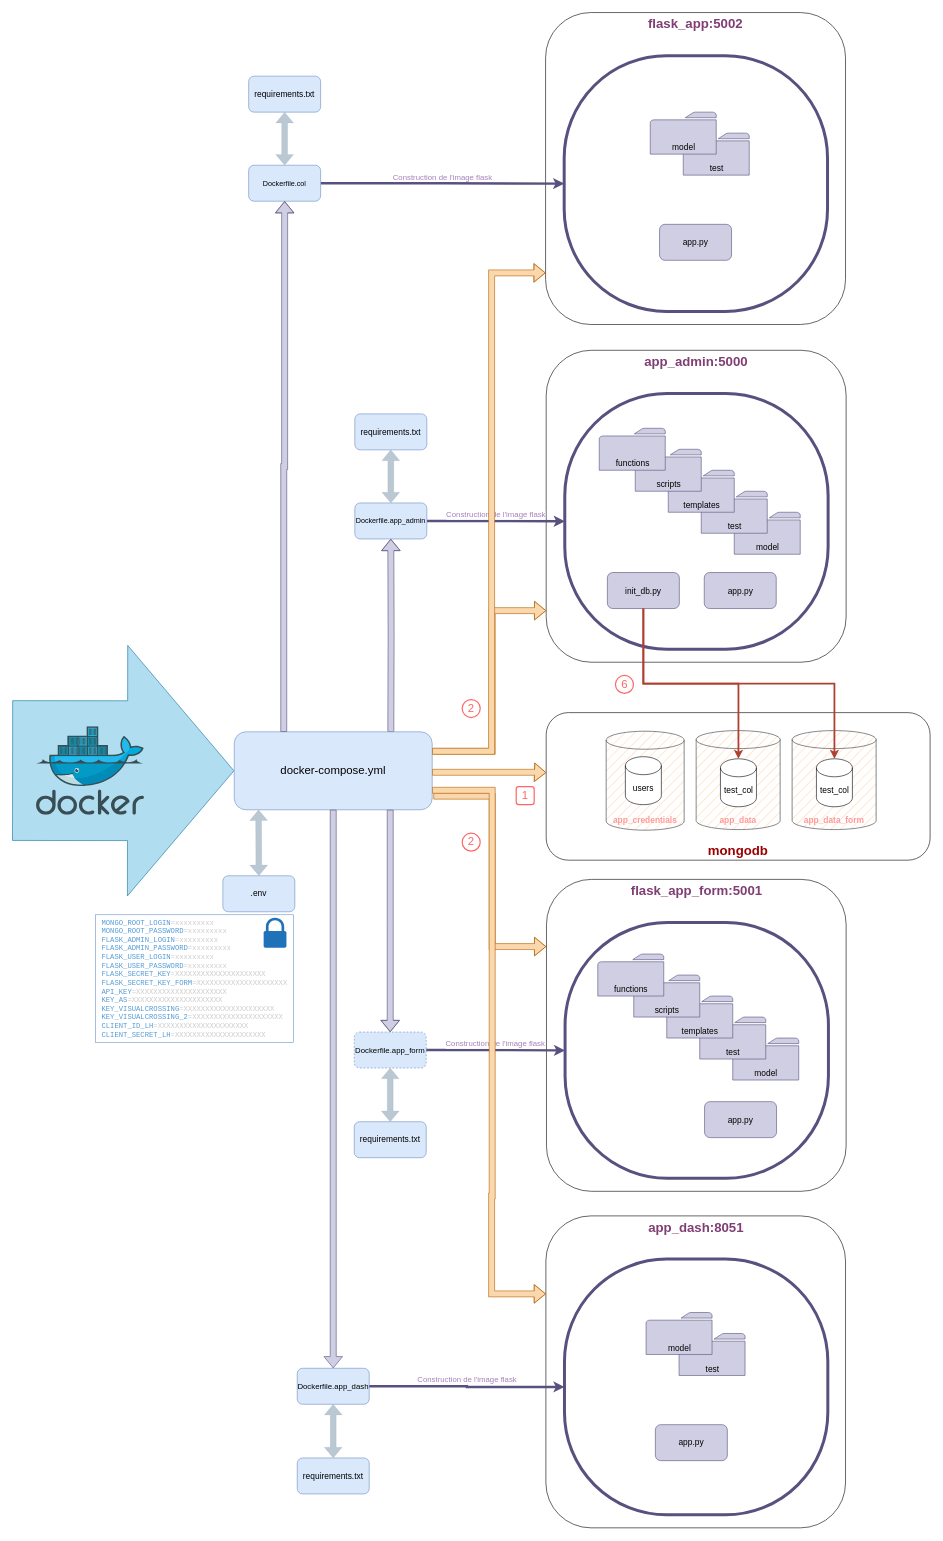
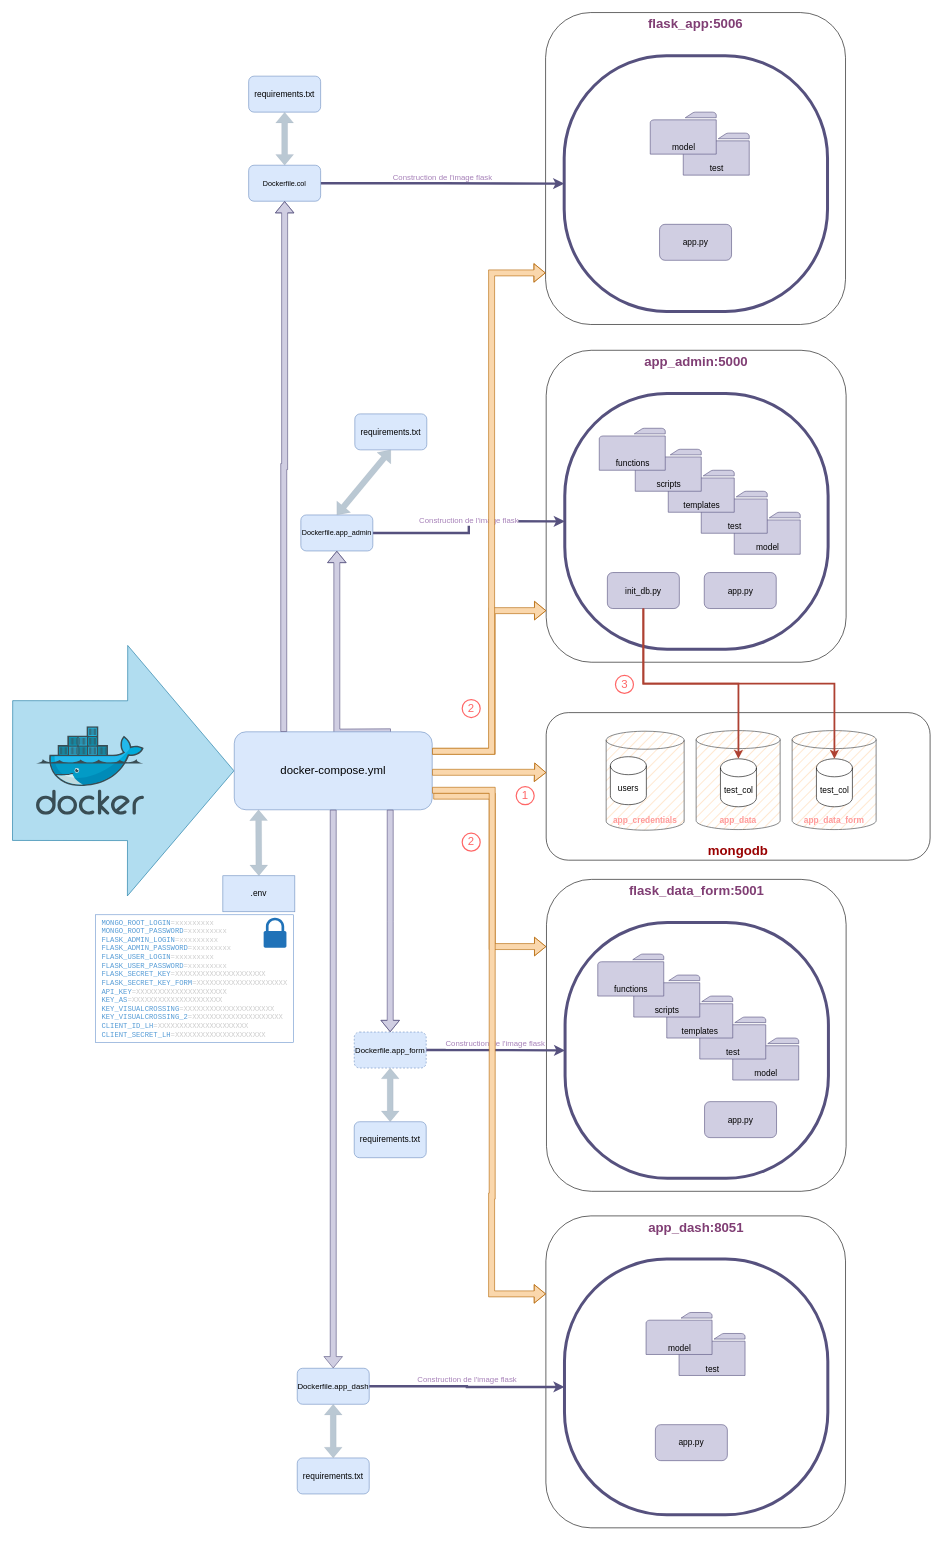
- <mxCell id="47" value="&lt;b style=&quot;&quot;&gt;&lt;font color=&quot;#803e74&quot; style=&quot;font-size: 22px;&quot;&gt;flask_app:5002&lt;/font&gt;&lt;/b&gt;" style="rounded=1;whiteSpace=wrap;html=1;verticalAlign=top;" vertex="1" parent="1"><mxGeometry x="909" y="20" width="500" height="520" as="geometry" /></mxCell>
+ <mxCell id="47" value="&lt;b style=&quot;&quot;&gt;&lt;font color=&quot;#803e74&quot; style=&quot;font-size: 22px;&quot;&gt;flask_app:5006&lt;/font&gt;&lt;/b&gt;" style="rounded=1;whiteSpace=wrap;html=1;verticalAlign=top;" vertex="1" parent="1"><mxGeometry x="909" y="20" width="500" height="520" as="geometry" /></mxCell>
- <mxCell id="11" value="Dockerfile.app_admin" style="rounded=1;whiteSpace=wrap;html=1;fillColor=#dae8fc;strokeColor=#6c8ebf;fontSize=12;" parent="1" vertex="1"><mxGeometry x="591" y="837.5" width="120" height="60" as="geometry" /></mxCell>
+ <mxCell id="11" value="Dockerfile.app_admin" style="rounded=1;whiteSpace=wrap;html=1;fillColor=#dae8fc;strokeColor=#6c8ebf;fontSize=12;" parent="1" vertex="1"><mxGeometry x="501" y="857.5" width="120" height="60" as="geometry" /></mxCell>
- <mxCell id="20" value="&lt;font style=&quot;font-size: 19px;&quot;&gt;6&lt;/font&gt;" style="ellipse;whiteSpace=wrap;html=1;aspect=fixed;fillColor=none;strokeWidth=2;strokeColor=#FF6666;fontColor=#FF6666;fontSize=19;" parent="1" vertex="1"><mxGeometry x="1025.5" y="1125" width="30" height="30" as="geometry" /></mxCell>
+ <mxCell id="20" value="&lt;font style=&quot;font-size: 19px;&quot;&gt;3&lt;/font&gt;" style="ellipse;whiteSpace=wrap;html=1;aspect=fixed;fillColor=none;strokeWidth=2;strokeColor=#FF6666;fontColor=#FF6666;fontSize=19;" parent="1" vertex="1"><mxGeometry x="1025.5" y="1125" width="30" height="30" as="geometry" /></mxCell>
- <mxCell id="9" value="users" style="shape=cylinder3;whiteSpace=wrap;html=1;boundedLbl=1;backgroundOutline=1;size=15;fontSize=14;" parent="1" vertex="1"><mxGeometry x="1042" y="1260.5" width="60" height="80" as="geometry" /></mxCell>
+ <mxCell id="9" value="users" style="shape=cylinder3;whiteSpace=wrap;html=1;boundedLbl=1;backgroundOutline=1;size=15;fontSize=14;" parent="1" vertex="1"><mxGeometry x="1017" y="1260.5" width="60" height="80" as="geometry" /></mxCell>
- <mxCell id="45" value="&lt;font style=&quot;font-size: 19px;&quot;&gt;1&lt;/font&gt;" style="whiteSpace=wrap;html=1;aspect=fixed;fillColor=none;strokeWidth=2;strokeColor=#FF6666;fontColor=#FF6666;fontSize=19;rounded=1;" parent="1" vertex="1"><mxGeometry x="860" y="1310.5" width="30" height="30" as="geometry" /></mxCell>
+ <mxCell id="45" value="&lt;font style=&quot;font-size: 19px;&quot;&gt;1&lt;/font&gt;" style="ellipse;whiteSpace=wrap;html=1;aspect=fixed;fillColor=none;strokeWidth=2;strokeColor=#FF6666;fontColor=#FF6666;fontSize=19;" parent="1" vertex="1"><mxGeometry x="860" y="1310.5" width="30" height="30" as="geometry" /></mxCell>
- <mxCell id="26" value="&lt;b style=&quot;&quot;&gt;&lt;font color=&quot;#803e74&quot; style=&quot;font-size: 22px;&quot;&gt;flask_app_form:5001&lt;/font&gt;&lt;/b&gt;" style="rounded=1;whiteSpace=wrap;html=1;verticalAlign=top;" parent="1" vertex="1"><mxGeometry x="910.5" y="1465" width="499.5" height="520" as="geometry" /></mxCell>
+ <mxCell id="26" value="&lt;b style=&quot;&quot;&gt;&lt;font color=&quot;#803e74&quot; style=&quot;font-size: 22px;&quot;&gt;flask_data_form:5001&lt;/font&gt;&lt;/b&gt;" style="rounded=1;whiteSpace=wrap;html=1;verticalAlign=top;" parent="1" vertex="1"><mxGeometry x="910.5" y="1465" width="499.5" height="520" as="geometry" /></mxCell>
- <mxCell id="14" value=".env" style="rounded=1;whiteSpace=wrap;html=1;fillColor=#dae8fc;strokeColor=#6c8ebf;fontSize=14;" parent="1" vertex="1"><mxGeometry x="371" y="1459" width="120" height="60" as="geometry" /></mxCell>
+ <mxCell id="14" value=".env" style="whiteSpace=wrap;html=1;fillColor=#dae8fc;strokeColor=#6c8ebf;fontSize=14;rounded=0;" parent="1" vertex="1"><mxGeometry x="371" y="1459" width="120" height="60" as="geometry" /></mxCell>
